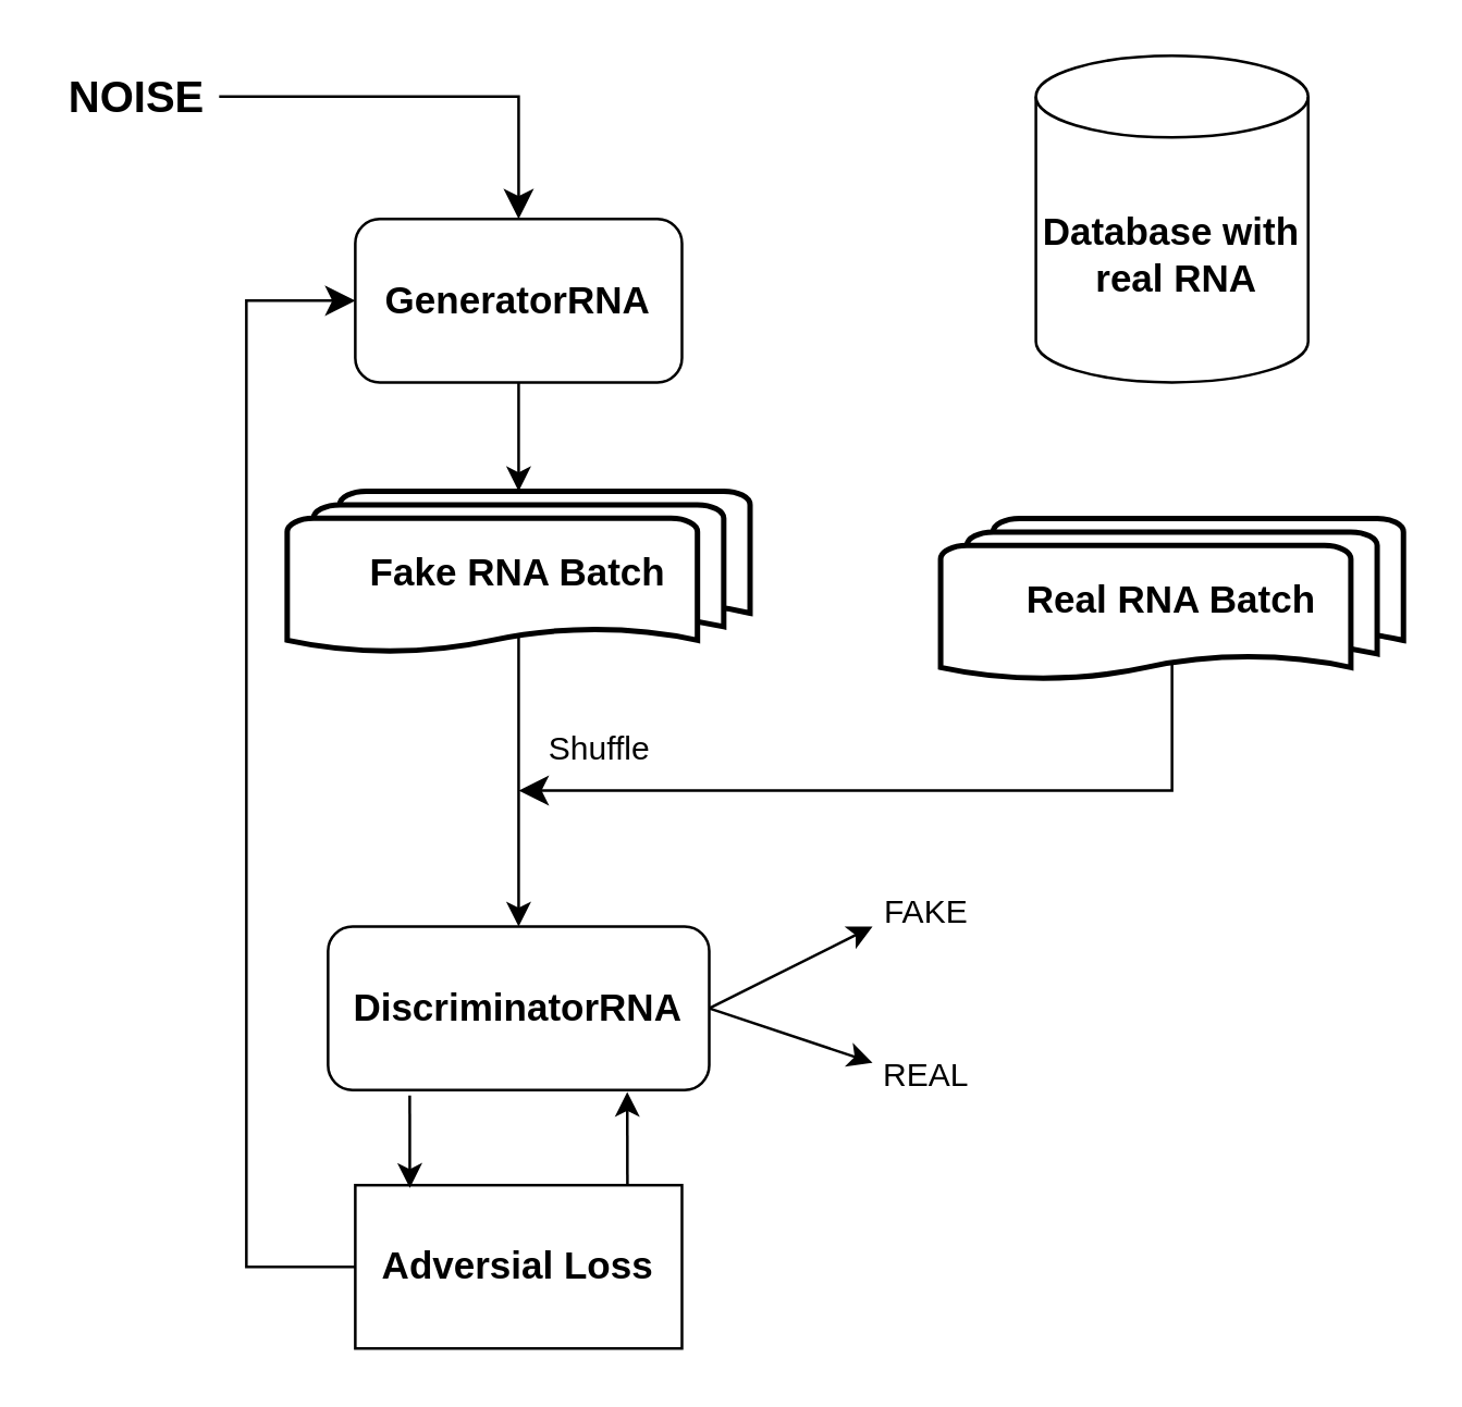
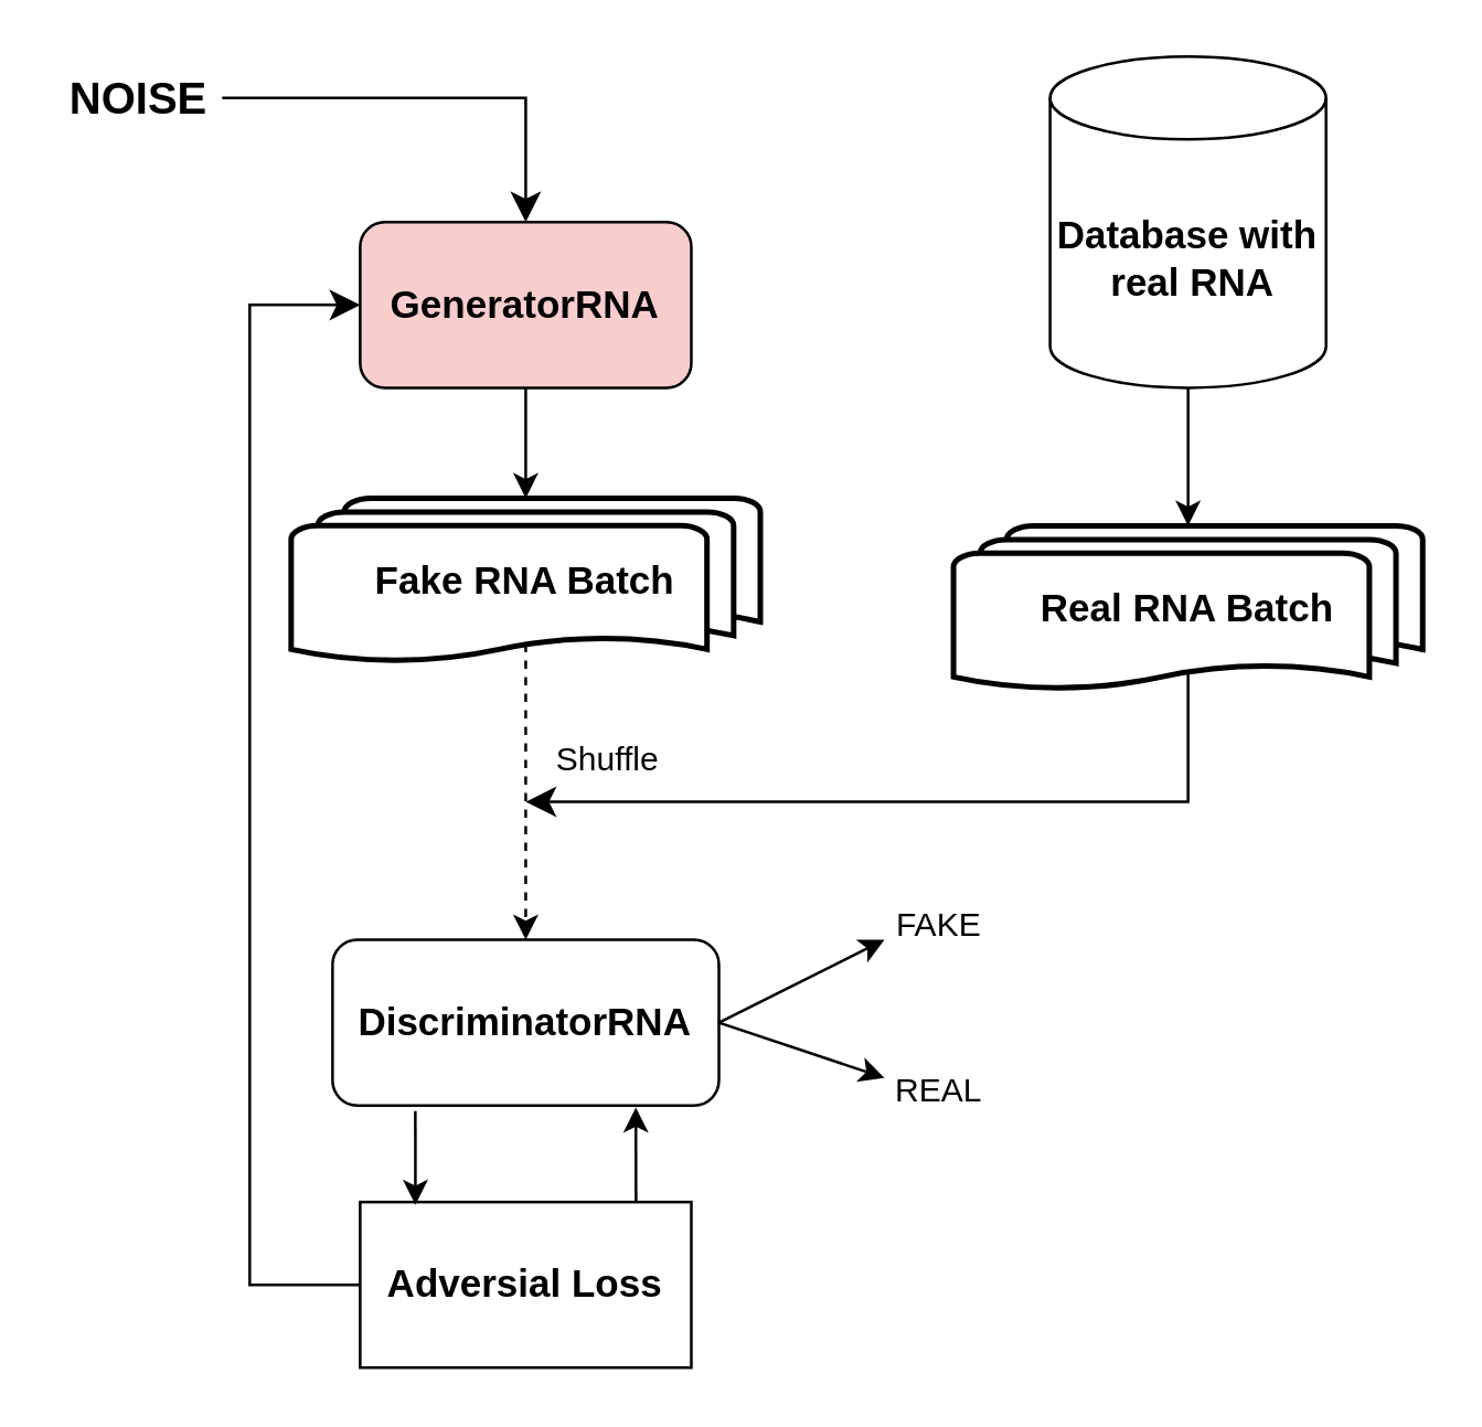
- <mxCell id="4" value="&lt;font style=&quot;font-size: 14px;&quot;&gt;&lt;b&gt;GeneratorRNA&lt;/b&gt;&lt;/font&gt;" style="rounded=1;whiteSpace=wrap;html=1;" vertex="1" parent="1"><mxGeometry x="130" y="80" width="120" height="60" as="geometry" /></mxCell>
+ <mxCell id="4" value="&lt;font style=&quot;font-size: 14px;&quot;&gt;&lt;b&gt;GeneratorRNA&lt;/b&gt;&lt;/font&gt;" style="rounded=1;whiteSpace=wrap;html=1;fillColor=#f8cecc;" vertex="1" parent="1"><mxGeometry x="130" y="80" width="120" height="60" as="geometry" /></mxCell>
+ <mxCell id="10" value="" style="endArrow=classic;html=1;rounded=0;exitX=0.5;exitY=1;exitDx=0;exitDy=0;exitPerimeter=0;entryX=0.5;entryY=0;entryDx=0;entryDy=0;entryPerimeter=0;" edge="1" parent="1" source="8" target="9"><mxGeometry width="50" height="50" relative="1" as="geometry"><mxPoint x="340" y="290" as="sourcePoint" /><mxPoint x="390" y="240" as="targetPoint" /></mxGeometry></mxCell>
- <mxCell id="6" value="" style="endArrow=classic;html=1;rounded=0;exitX=0.5;exitY=0.88;exitDx=0;exitDy=0;exitPerimeter=0;entryX=0.5;entryY=0;entryDx=0;entryDy=0;" edge="1" parent="1" source="5" target="7"><mxGeometry width="50" height="50" relative="1" as="geometry"><mxPoint x="340" y="290" as="sourcePoint" /><mxPoint x="188" y="400" as="targetPoint" /></mxGeometry></mxCell>
+ <mxCell id="6" value="" style="endArrow=classic;html=1;rounded=0;exitX=0.5;exitY=0.88;exitDx=0;exitDy=0;exitPerimeter=0;entryX=0.5;entryY=0;entryDx=0;entryDy=0;dashed=1;" edge="1" parent="1" source="5" target="7"><mxGeometry width="50" height="50" relative="1" as="geometry"><mxPoint x="340" y="290" as="sourcePoint" /><mxPoint x="188" y="400" as="targetPoint" /></mxGeometry></mxCell>
